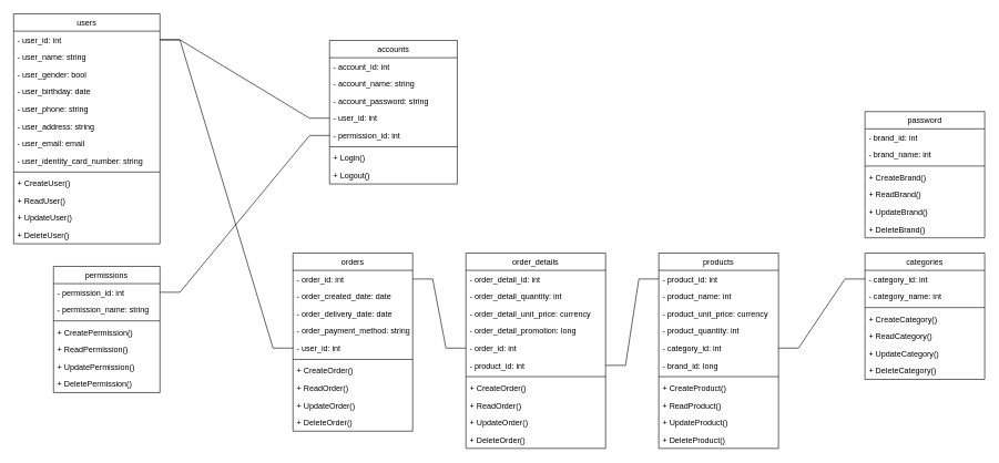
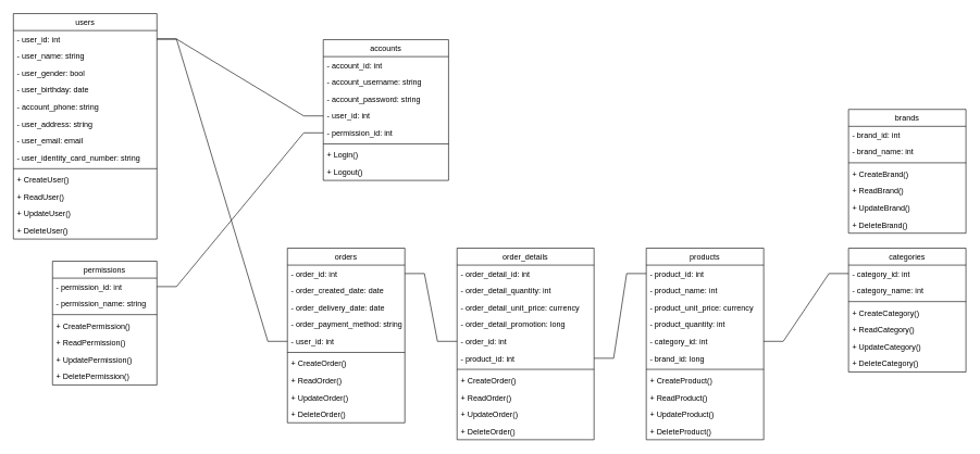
- <mxCell id="38" value="- account_name: string" style="text;align=left;verticalAlign=top;spacingLeft=4;spacingRight=4;overflow=hidden;rotatable=0;points=[[0,0.5],[1,0.5]];portConstraint=eastwest;rounded=0;shadow=0;html=0;" parent="36" vertex="1"><mxGeometry y="52" width="192" height="26" as="geometry" /></mxCell>
+ <mxCell id="38" value="- account_username: string" style="text;align=left;verticalAlign=top;spacingLeft=4;spacingRight=4;overflow=hidden;rotatable=0;points=[[0,0.5],[1,0.5]];portConstraint=eastwest;rounded=0;shadow=0;html=0;" parent="36" vertex="1"><mxGeometry y="52" width="192" height="26" as="geometry" /></mxCell>
- <mxCell id="7" value="- user_phone: string" style="text;align=left;verticalAlign=top;spacingLeft=4;spacingRight=4;overflow=hidden;rotatable=0;points=[[0,0.5],[1,0.5]];portConstraint=eastwest;rounded=0;shadow=0;html=0;" parent="2" vertex="1"><mxGeometry y="130" width="220" height="26" as="geometry" /></mxCell>
+ <mxCell id="7" value="- account_phone: string" style="text;align=left;verticalAlign=top;spacingLeft=4;spacingRight=4;overflow=hidden;rotatable=0;points=[[0,0.5],[1,0.5]];portConstraint=eastwest;rounded=0;shadow=0;html=0;" parent="2" vertex="1"><mxGeometry y="130" width="220" height="26" as="geometry" /></mxCell>
- <mxCell id="82" value="password" style="swimlane;fontStyle=0;align=center;verticalAlign=top;childLayout=stackLayout;horizontal=1;startSize=26;horizontalStack=0;resizeParent=1;resizeLast=0;collapsible=1;marginBottom=0;rounded=0;shadow=0;strokeWidth=1;" vertex="1" parent="1"><mxGeometry x="1300" y="167" width="180" height="190" as="geometry"><mxRectangle x="340" y="380" width="170" height="26" as="alternateBounds" /></mxGeometry></mxCell>
+ <mxCell id="82" value="brands" style="swimlane;fontStyle=0;align=center;verticalAlign=top;childLayout=stackLayout;horizontal=1;startSize=26;horizontalStack=0;resizeParent=1;resizeLast=0;collapsible=1;marginBottom=0;rounded=0;shadow=0;strokeWidth=1;" vertex="1" parent="1"><mxGeometry x="1300" y="167" width="180" height="190" as="geometry"><mxRectangle x="340" y="380" width="170" height="26" as="alternateBounds" /></mxGeometry></mxCell>
